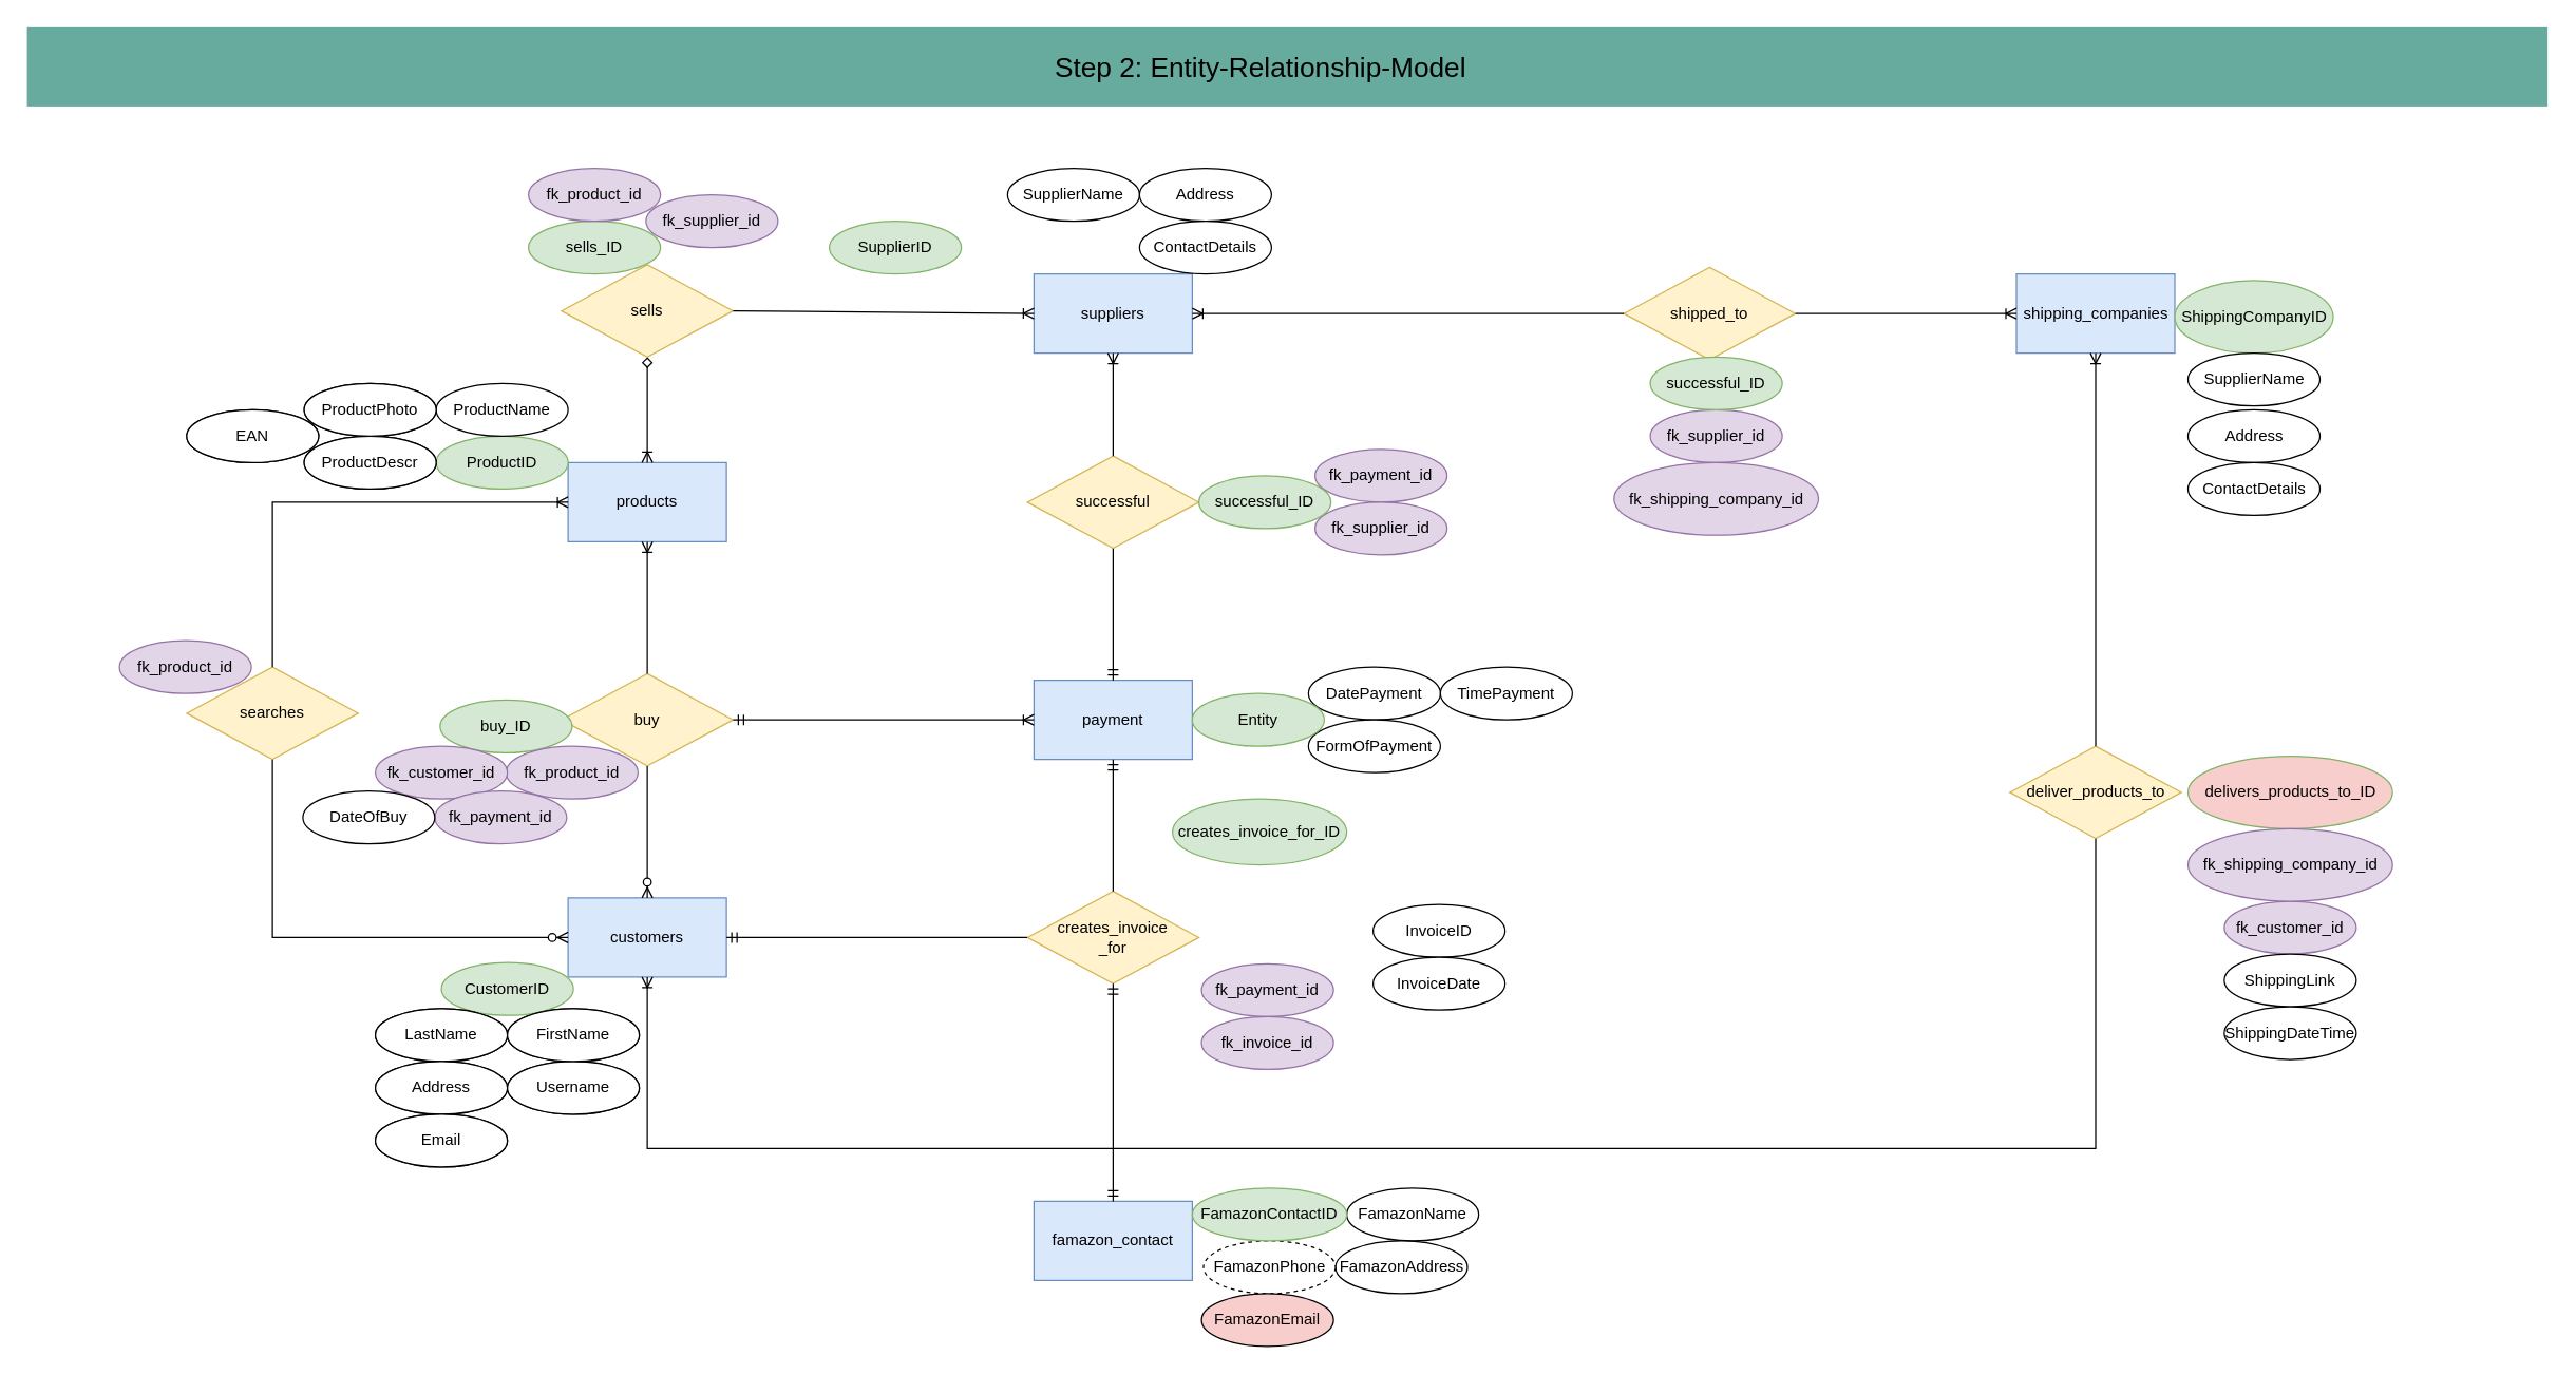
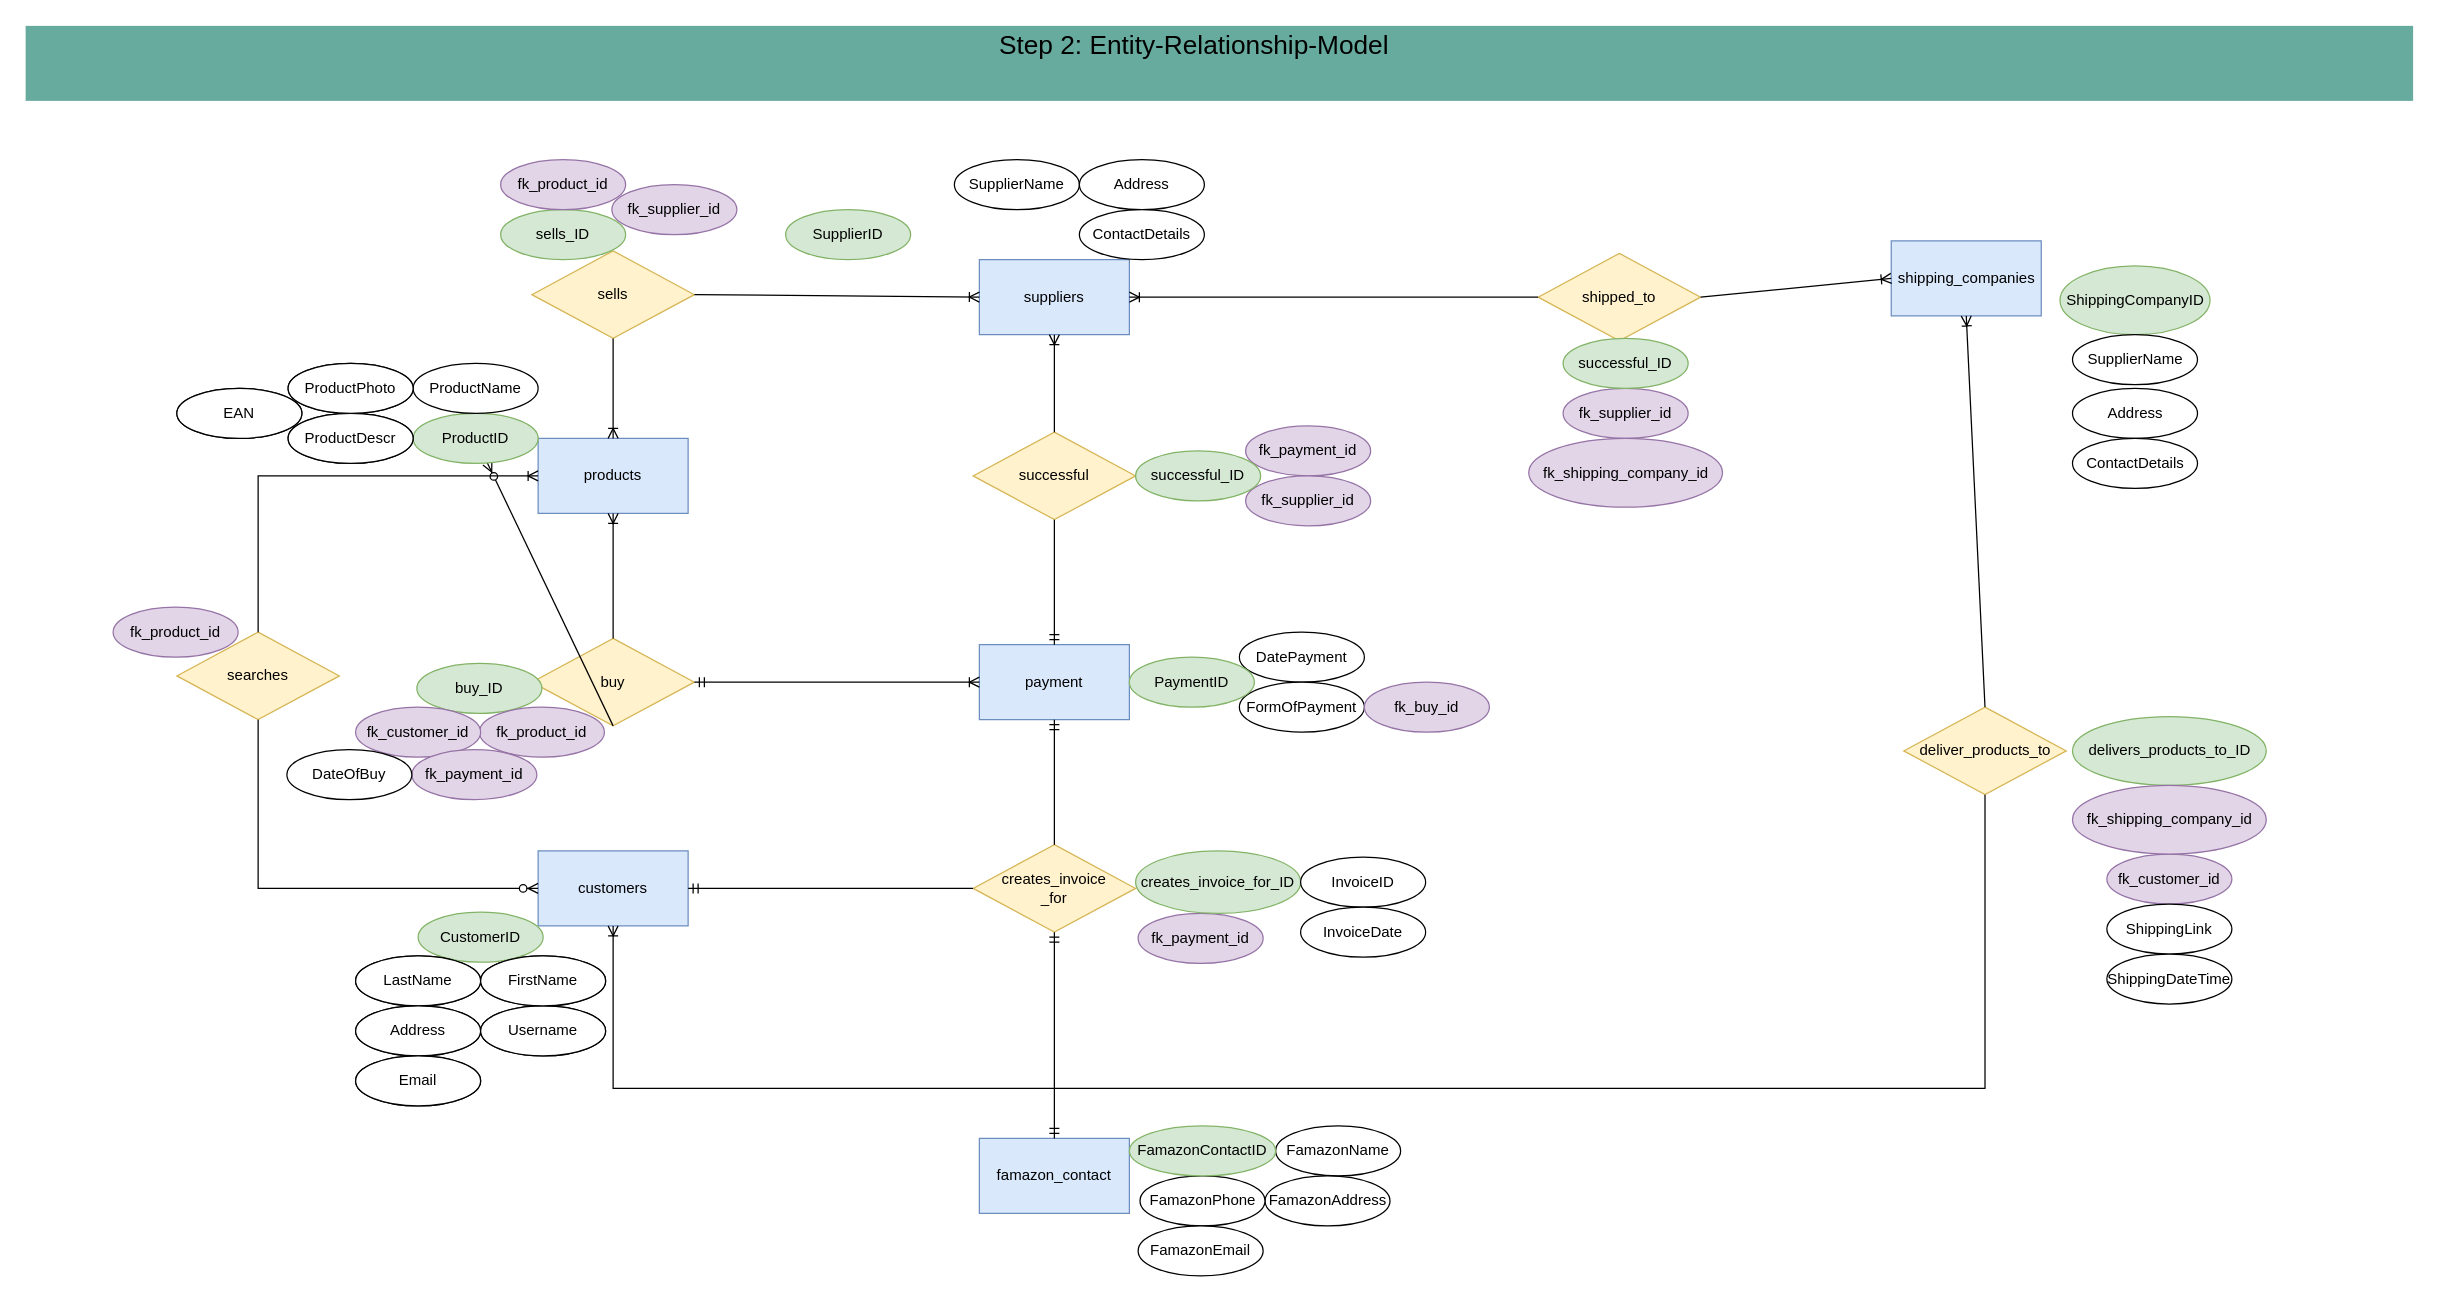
- <mxCell id="3" value="&lt;font style=&quot;font-size: 21px&quot;&gt;Step 2: Entity-Relationship-Model&lt;/font&gt;" style="text;html=1;strokeColor=none;fillColor=none;align=center;verticalAlign=middle;whiteSpace=wrap;rounded=0;labelBackgroundColor=none;fontColor=#000000;" vertex="1" parent="1"><mxGeometry x="40" y="40" width="1830" height="20" as="geometry" /></mxCell>
+ <mxCell id="3" value="&lt;font style=&quot;font-size: 21px&quot;&gt;Step 2: Entity-Relationship-Model&lt;/font&gt;" style="text;html=1;strokeColor=none;fillColor=none;align=center;verticalAlign=middle;whiteSpace=wrap;rounded=0;labelBackgroundColor=none;fontColor=#000000;" vertex="1" parent="1"><mxGeometry x="40" y="25" width="1830" height="20" as="geometry" /></mxCell>
- <mxCell id="9" value="shipping_companies" style="rounded=0;whiteSpace=wrap;html=1;fillColor=#dae8fc;strokeColor=#6c8ebf;" vertex="1" parent="1"><mxGeometry x="1527.5" y="207" width="120" height="60" as="geometry" /></mxCell>
+ <mxCell id="9" value="shipping_companies" style="rounded=0;whiteSpace=wrap;html=1;fillColor=#dae8fc;strokeColor=#6c8ebf;" vertex="1" parent="1"><mxGeometry x="1512.5" y="192" width="120" height="60" as="geometry" /></mxCell>
- <mxCell id="18" value="" style="fontSize=12;html=1;endArrow=diamond;exitX=0.5;exitY=0;exitDx=0;exitDy=0;entryX=0.5;entryY=1;entryDx=0;entryDy=0;startArrow=ERoneToMany;startFill=0;endFill=0;" edge="1" parent="1" source="4" target="14"><mxGeometry width="100" height="100" relative="1" as="geometry"><mxPoint x="565" y="245" as="sourcePoint" /><mxPoint x="760" y="245" as="targetPoint" /></mxGeometry></mxCell>
+ <mxCell id="18" value="" style="fontSize=12;html=1;endArrow=none;exitX=0.5;exitY=0;exitDx=0;exitDy=0;entryX=0.5;entryY=1;entryDx=0;entryDy=0;startArrow=ERoneToMany;startFill=0;endFill=0;" edge="1" parent="1" source="4" target="14"><mxGeometry width="100" height="100" relative="1" as="geometry"><mxPoint x="565" y="245" as="sourcePoint" /><mxPoint x="760" y="245" as="targetPoint" /></mxGeometry></mxCell>
- <mxCell id="80" value="TimePayment" style="ellipse;whiteSpace=wrap;html=1;align=center;" vertex="1" parent="1"><mxGeometry x="1091" y="505" width="100" height="40" as="geometry" /></mxCell>
- <mxCell id="79" value="Entity" style="ellipse;whiteSpace=wrap;html=1;align=center;fillColor=#d5e8d4;strokeColor=#82b366;" vertex="1" parent="1"><mxGeometry x="903" y="525" width="100" height="40" as="geometry" /></mxCell>
+ <mxCell id="79" value="PaymentID" style="ellipse;whiteSpace=wrap;html=1;align=center;fillColor=#d5e8d4;strokeColor=#82b366;" vertex="1" parent="1"><mxGeometry x="903" y="525" width="100" height="40" as="geometry" /></mxCell>
+ <mxCell id="81" value="fk_buy_id" style="ellipse;whiteSpace=wrap;html=1;align=center;fillColor=#e1d5e7;strokeColor=#9673a6;" vertex="1" parent="1"><mxGeometry x="1091" y="545" width="100" height="40" as="geometry" /></mxCell>
- <mxCell id="35" value="delivers_products_to_ID" style="ellipse;whiteSpace=wrap;html=1;align=center;fillColor=#f8cecc;strokeColor=#82b366;" vertex="1" parent="1"><mxGeometry x="1657.5" y="572.5" width="155" height="55" as="geometry" /></mxCell>
+ <mxCell id="35" value="delivers_products_to_ID" style="ellipse;whiteSpace=wrap;html=1;align=center;fillColor=#d5e8d4;strokeColor=#82b366;" vertex="1" parent="1"><mxGeometry x="1657.5" y="572.5" width="155" height="55" as="geometry" /></mxCell>
- <mxCell id="15" value="" style="fontSize=12;html=1;endArrow=ERzeroToMany;endFill=1;entryX=0.5;entryY=0;entryDx=0;entryDy=0;exitX=0.5;exitY=1;exitDx=0;exitDy=0;" edge="1" parent="1" source="6" target="5"><mxGeometry width="100" height="100" relative="1" as="geometry"><mxPoint x="560" y="640" as="sourcePoint" /><mxPoint x="660" y="540" as="targetPoint" /></mxGeometry></mxCell>
+ <mxCell id="15" value="" style="fontSize=12;html=1;endArrow=ERzeroToMany;endFill=1;exitX=0.5;exitY=1;exitDx=0;exitDy=0;" edge="1" parent="1" source="6" target="29"><mxGeometry width="100" height="100" relative="1" as="geometry"><mxPoint x="560" y="640" as="sourcePoint" /><mxPoint x="660" y="540" as="targetPoint" /></mxGeometry></mxCell>
- <mxCell id="62" value="creates_invoice_for_ID" style="ellipse;whiteSpace=wrap;html=1;align=center;fillColor=#d5e8d4;strokeColor=#82b366;" vertex="1" parent="1"><mxGeometry x="888" y="605" width="132" height="50" as="geometry" /></mxCell>
+ <mxCell id="62" value="creates_invoice_for_ID" style="ellipse;whiteSpace=wrap;html=1;align=center;fillColor=#d5e8d4;strokeColor=#82b366;" vertex="1" parent="1"><mxGeometry x="908" y="680" width="132" height="50" as="geometry" /></mxCell>
- <mxCell id="61" value="fk_invoice_id" style="ellipse;whiteSpace=wrap;html=1;align=center;fillColor=#e1d5e7;strokeColor=#9673a6;" vertex="1" parent="1"><mxGeometry x="910" y="770" width="100" height="40" as="geometry" /></mxCell>
- <mxCell id="85" value="FamazonPhone" style="ellipse;whiteSpace=wrap;html=1;align=center;dashed=1;" vertex="1" parent="1"><mxGeometry x="911.5" y="940" width="100" height="40" as="geometry" /></mxCell>
+ <mxCell id="85" value="FamazonPhone" style="ellipse;whiteSpace=wrap;html=1;align=center;" vertex="1" parent="1"><mxGeometry x="911.5" y="940" width="100" height="40" as="geometry" /></mxCell>
- <mxCell id="86" value="FamazonEmail" style="ellipse;whiteSpace=wrap;html=1;align=center;fillColor=#f8cecc;" vertex="1" parent="1"><mxGeometry x="910" y="980" width="100" height="40" as="geometry" /></mxCell>
+ <mxCell id="86" value="FamazonEmail" style="ellipse;whiteSpace=wrap;html=1;align=center;" vertex="1" parent="1"><mxGeometry x="910" y="980" width="100" height="40" as="geometry" /></mxCell>
